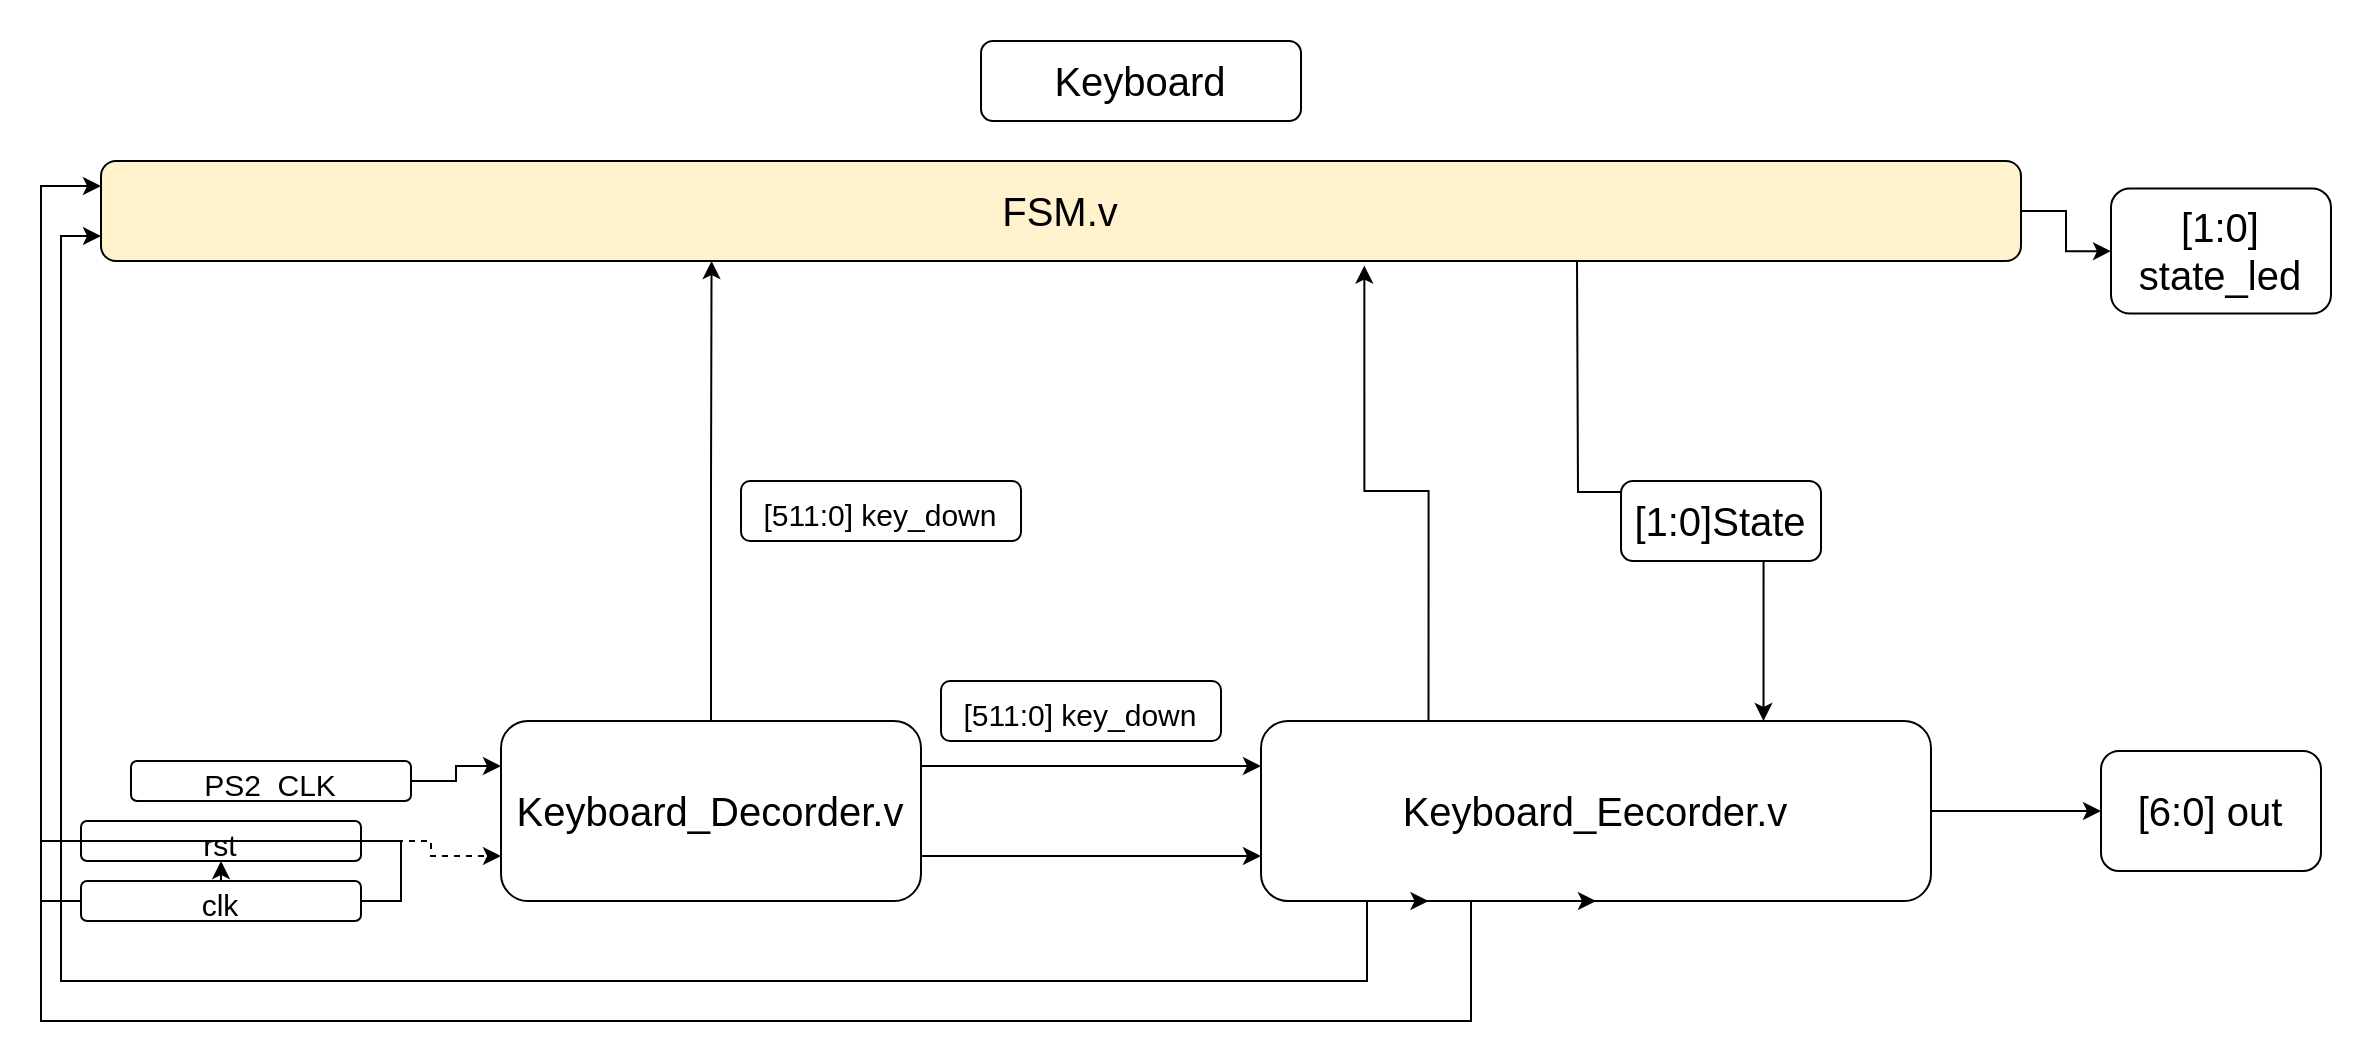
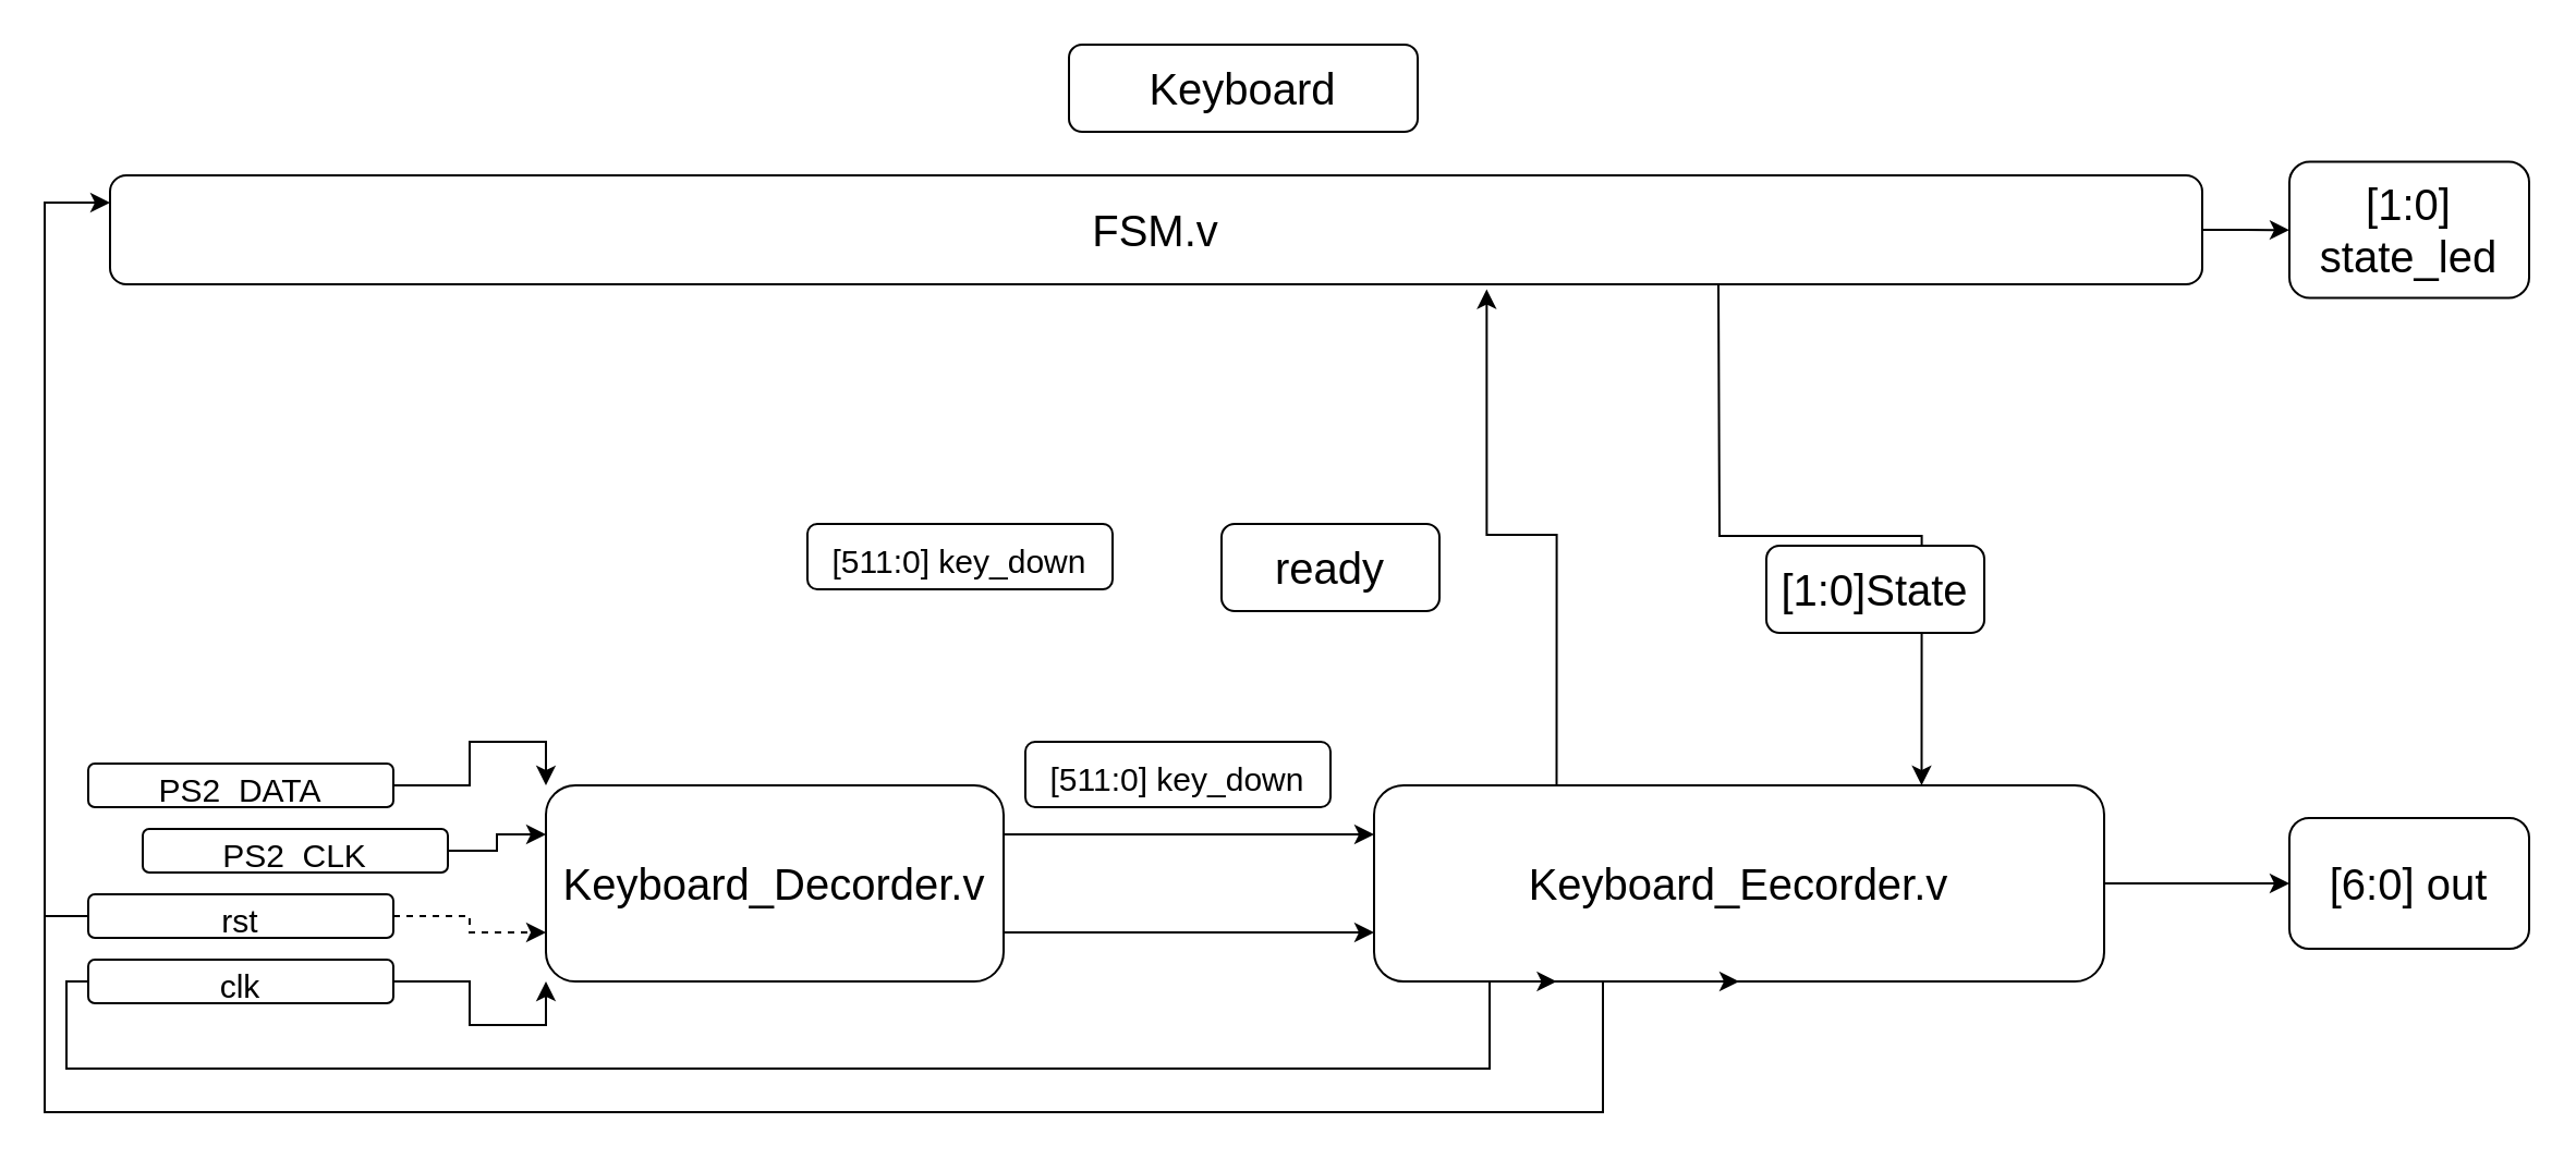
- <mxCell id="24" value="&lt;span style=&quot;font-size: 20px&quot;&gt;FSM.v&lt;/span&gt;" style="whiteSpace=wrap;html=1;rounded=1;fillColor=#fff2cc;" vertex="1" parent="1"><mxGeometry x="50" y="80" width="960" height="50" as="geometry" /></mxCell>
+ <mxCell id="24" value="&lt;span style=&quot;font-size: 20px&quot;&gt;FSM.v&lt;/span&gt;" style="whiteSpace=wrap;html=1;rounded=1;" vertex="1" parent="1"><mxGeometry x="50" y="80" width="960" height="50" as="geometry" /></mxCell>
- <mxCell id="27" value="&lt;font style=&quot;font-size: 20px&quot;&gt;[1:0] state_led&lt;/font&gt;" style="whiteSpace=wrap;html=1;rounded=1;" vertex="1" parent="1"><mxGeometry x="1055" y="93.75" width="110" height="62.5" as="geometry" /></mxCell>
+ <mxCell id="27" value="&lt;font style=&quot;font-size: 20px&quot;&gt;[1:0] state_led&lt;/font&gt;" style="whiteSpace=wrap;html=1;rounded=1;" vertex="1" parent="1"><mxGeometry x="1050" y="73.75" width="110" height="62.5" as="geometry" /></mxCell>
- <mxCell id="4" style="edgeStyle=orthogonalEdgeStyle;rounded=0;orthogonalLoop=1;jettySize=auto;html=1;exitX=0.5;exitY=0;exitDx=0;exitDy=0;entryX=0.318;entryY=1;entryDx=0;entryDy=0;fontSize=20;entryPerimeter=0;" edge="1" parent="1" source="5" target="24"><mxGeometry relative="1" as="geometry" /></mxCell>
+ <mxCell id="30" value="&lt;font style=&quot;font-size: 20px&quot;&gt;ready&lt;/font&gt;" style="whiteSpace=wrap;html=1;rounded=1;" vertex="1" parent="1"><mxGeometry x="560" width="100" height="40" as="geometry" y="240" /></mxCell>
- <mxCell id="28" value="&lt;font style=&quot;font-size: 20px&quot;&gt;[1:0]State&lt;/font&gt;" style="whiteSpace=wrap;html=1;rounded=1;" vertex="1" parent="1"><mxGeometry x="810" width="100" height="40" as="geometry" y="240" /></mxCell>
+ <mxCell id="28" value="&lt;font style=&quot;font-size: 20px&quot;&gt;[1:0]State&lt;/font&gt;" style="whiteSpace=wrap;html=1;rounded=1;" vertex="1" parent="1"><mxGeometry x="810" y="250" width="100" height="40" as="geometry" /></mxCell>
- <mxCell id="20" style="edgeStyle=orthogonalEdgeStyle;rounded=0;orthogonalLoop=1;jettySize=auto;html=1;exitX=0;exitY=0.5;exitDx=0;exitDy=0;entryX=0;entryY=0.75;entryDx=0;entryDy=0;fontSize=20;" edge="1" parent="1" source="21" target="24"><mxGeometry relative="1" as="geometry"><Array as="points"><mxPoint x="30" y="450" /><mxPoint x="30" y="118" /></Array></mxGeometry></mxCell>
+ <mxCell id="10" style="edgeStyle=orthogonalEdgeStyle;rounded=0;orthogonalLoop=1;jettySize=auto;html=1;exitX=1;exitY=0.5;exitDx=0;exitDy=0;entryX=0;entryY=0;entryDx=0;entryDy=0;fontSize=15;" edge="1" parent="1" source="11" target="5"><mxGeometry relative="1" as="geometry" /></mxCell>
+ <mxCell id="11" value="&lt;span style=&quot;font-size: 15px&quot;&gt;PS2_DATA&lt;/span&gt;" style="rounded=1;whiteSpace=wrap;html=1;fontSize=20;" vertex="1" parent="1"><mxGeometry x="40" y="350" width="140" height="20" as="geometry" /></mxCell>
- <mxCell id="18" style="edgeStyle=orthogonalEdgeStyle;rounded=0;orthogonalLoop=1;jettySize=auto;html=1;exitX=1;exitY=0.5;exitDx=0;exitDy=0;fontSize=15;" edge="1" parent="1" source="21" target="17"><mxGeometry relative="1" as="geometry" /></mxCell>
+ <mxCell id="18" style="edgeStyle=orthogonalEdgeStyle;rounded=0;orthogonalLoop=1;jettySize=auto;html=1;exitX=1;exitY=0.5;exitDx=0;exitDy=0;entryX=0;entryY=1;entryDx=0;entryDy=0;fontSize=15;" edge="1" parent="1" source="21" target="5"><mxGeometry relative="1" as="geometry" /></mxCell>
